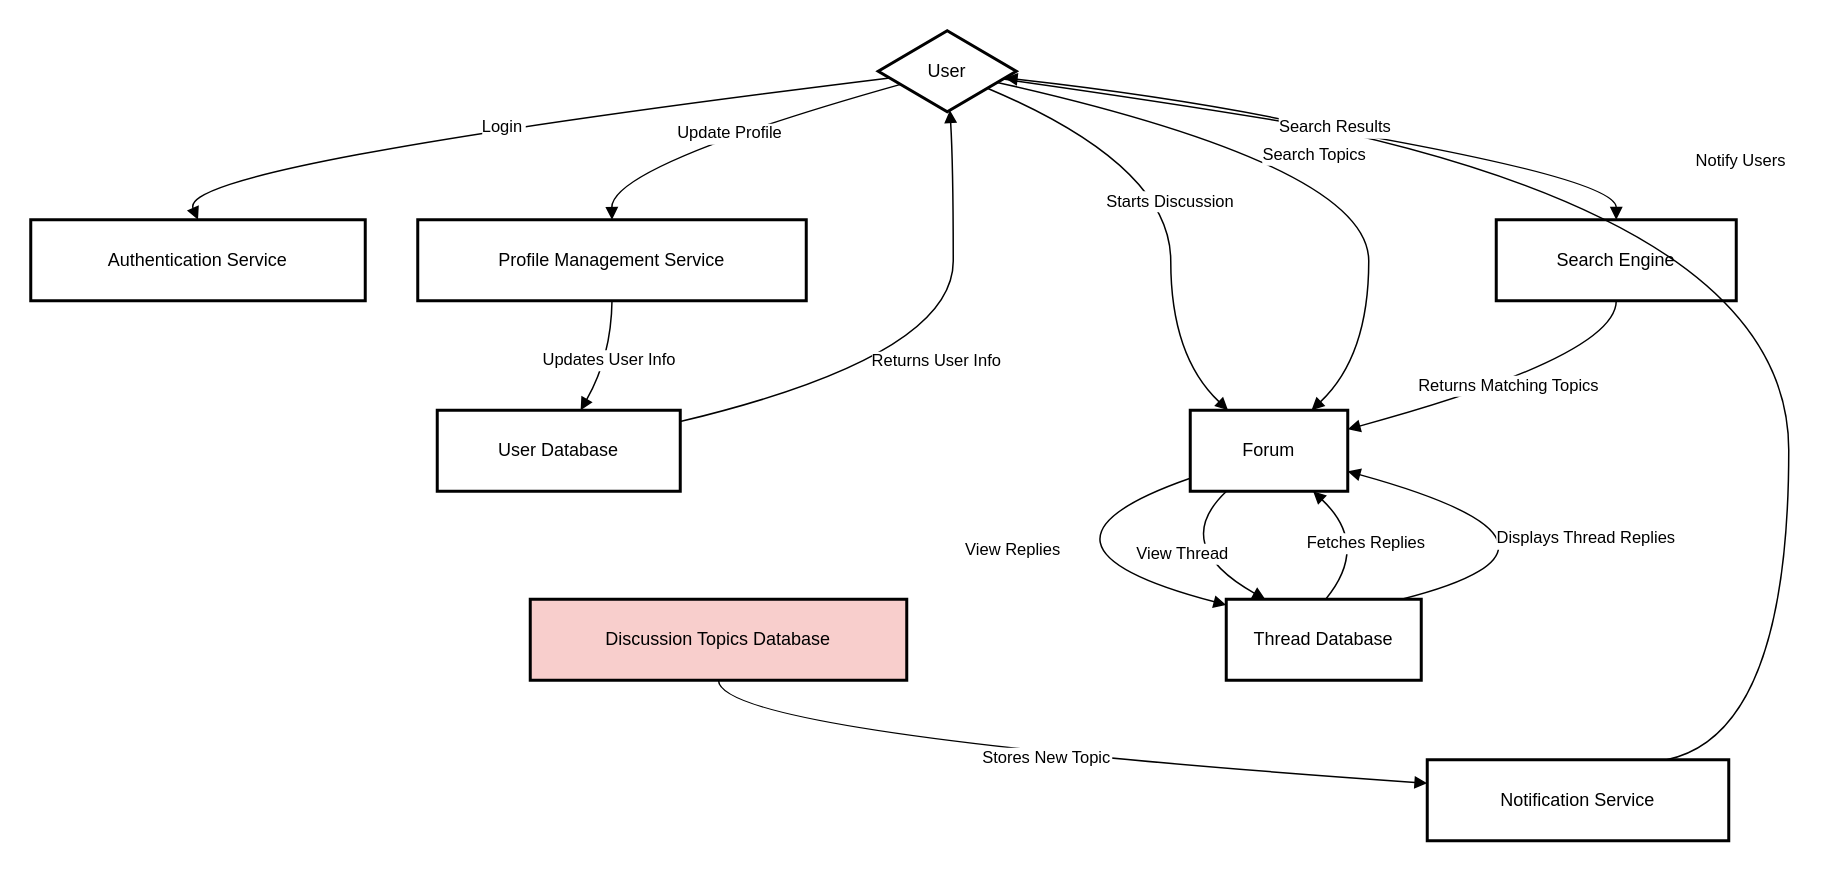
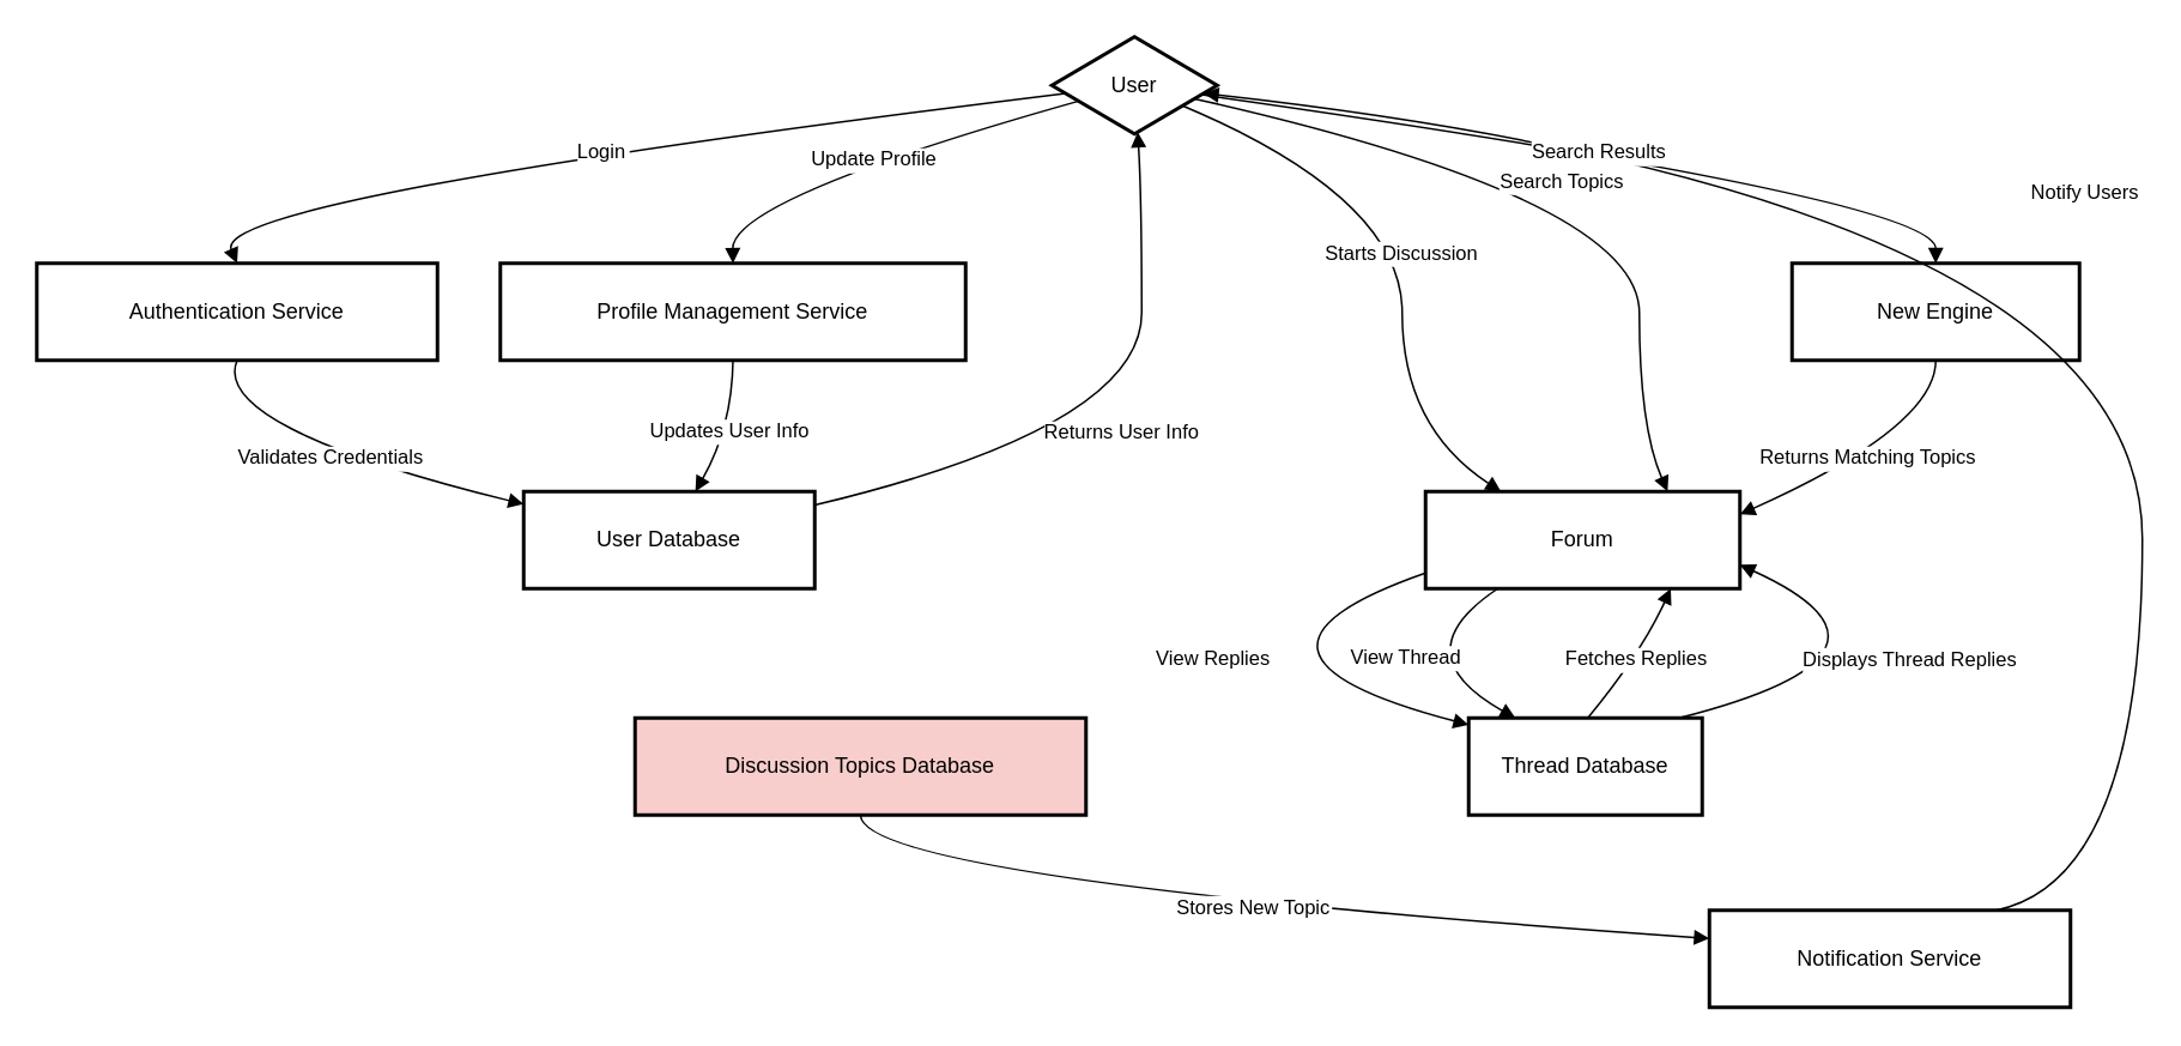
- <mxCell id="8" value="Search Engine" style="whiteSpace=wrap;strokeWidth=2;" vertex="1" parent="1"><mxGeometry x="997" y="146" width="160" height="54" as="geometry" /></mxCell>
+ <mxCell id="8" value="New Engine" style="whiteSpace=wrap;strokeWidth=2;" vertex="1" parent="1"><mxGeometry x="997" y="146" width="160" height="54" as="geometry" /></mxCell>
+ <mxCell id="12" value="Validates Credentials" style="curved=1;startArrow=none;endArrow=block;exitX=0.5;exitY=1.01;entryX=0;entryY=0.13;" edge="1" parent="1" source="3" target="4"><mxGeometry relative="1" as="geometry"><Array as="points"><mxPoint x="116" y="237" /></Array></mxGeometry></mxCell>
- <mxCell id="5" value="Forum" style="whiteSpace=wrap;strokeWidth=2;" vertex="1" parent="1"><mxGeometry x="793" y="273" width="105" height="54" as="geometry" /></mxCell>
+ <mxCell id="5" value="Forum" style="whiteSpace=wrap;strokeWidth=2;" vertex="1" parent="1"><mxGeometry x="793" y="273" width="175" height="54" as="geometry" /></mxCell>
